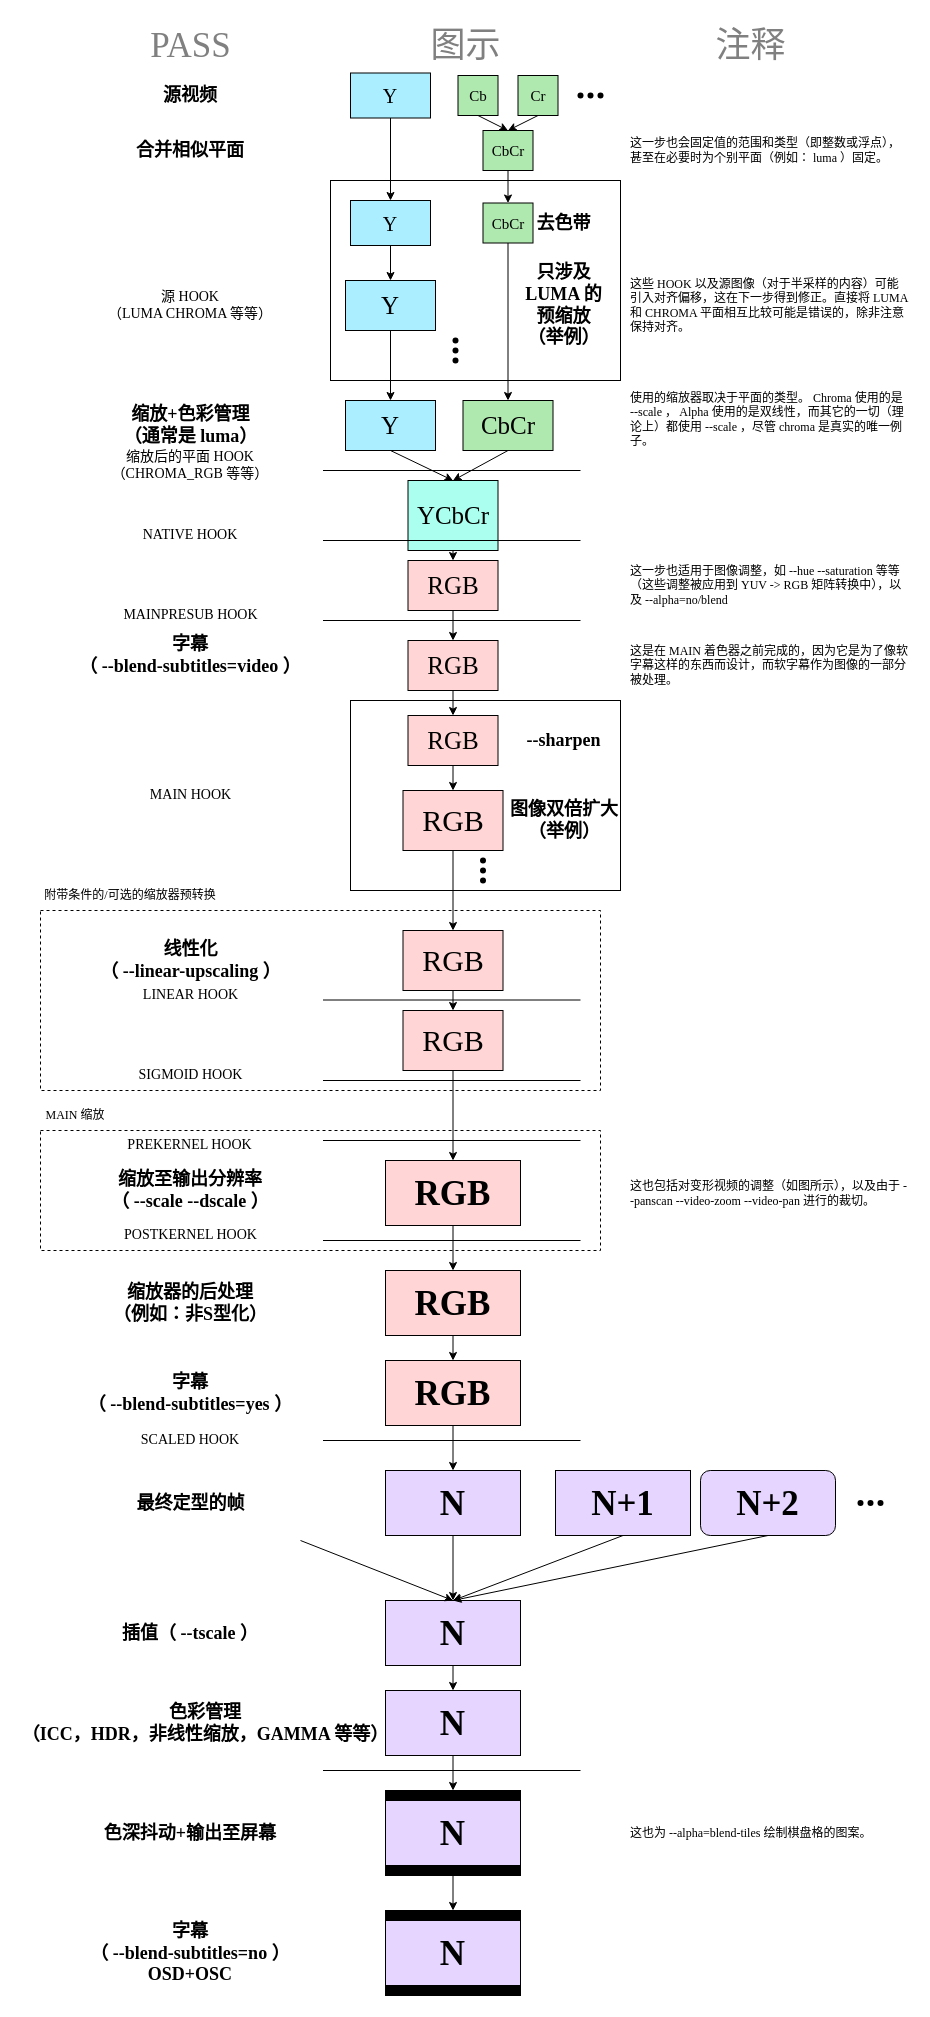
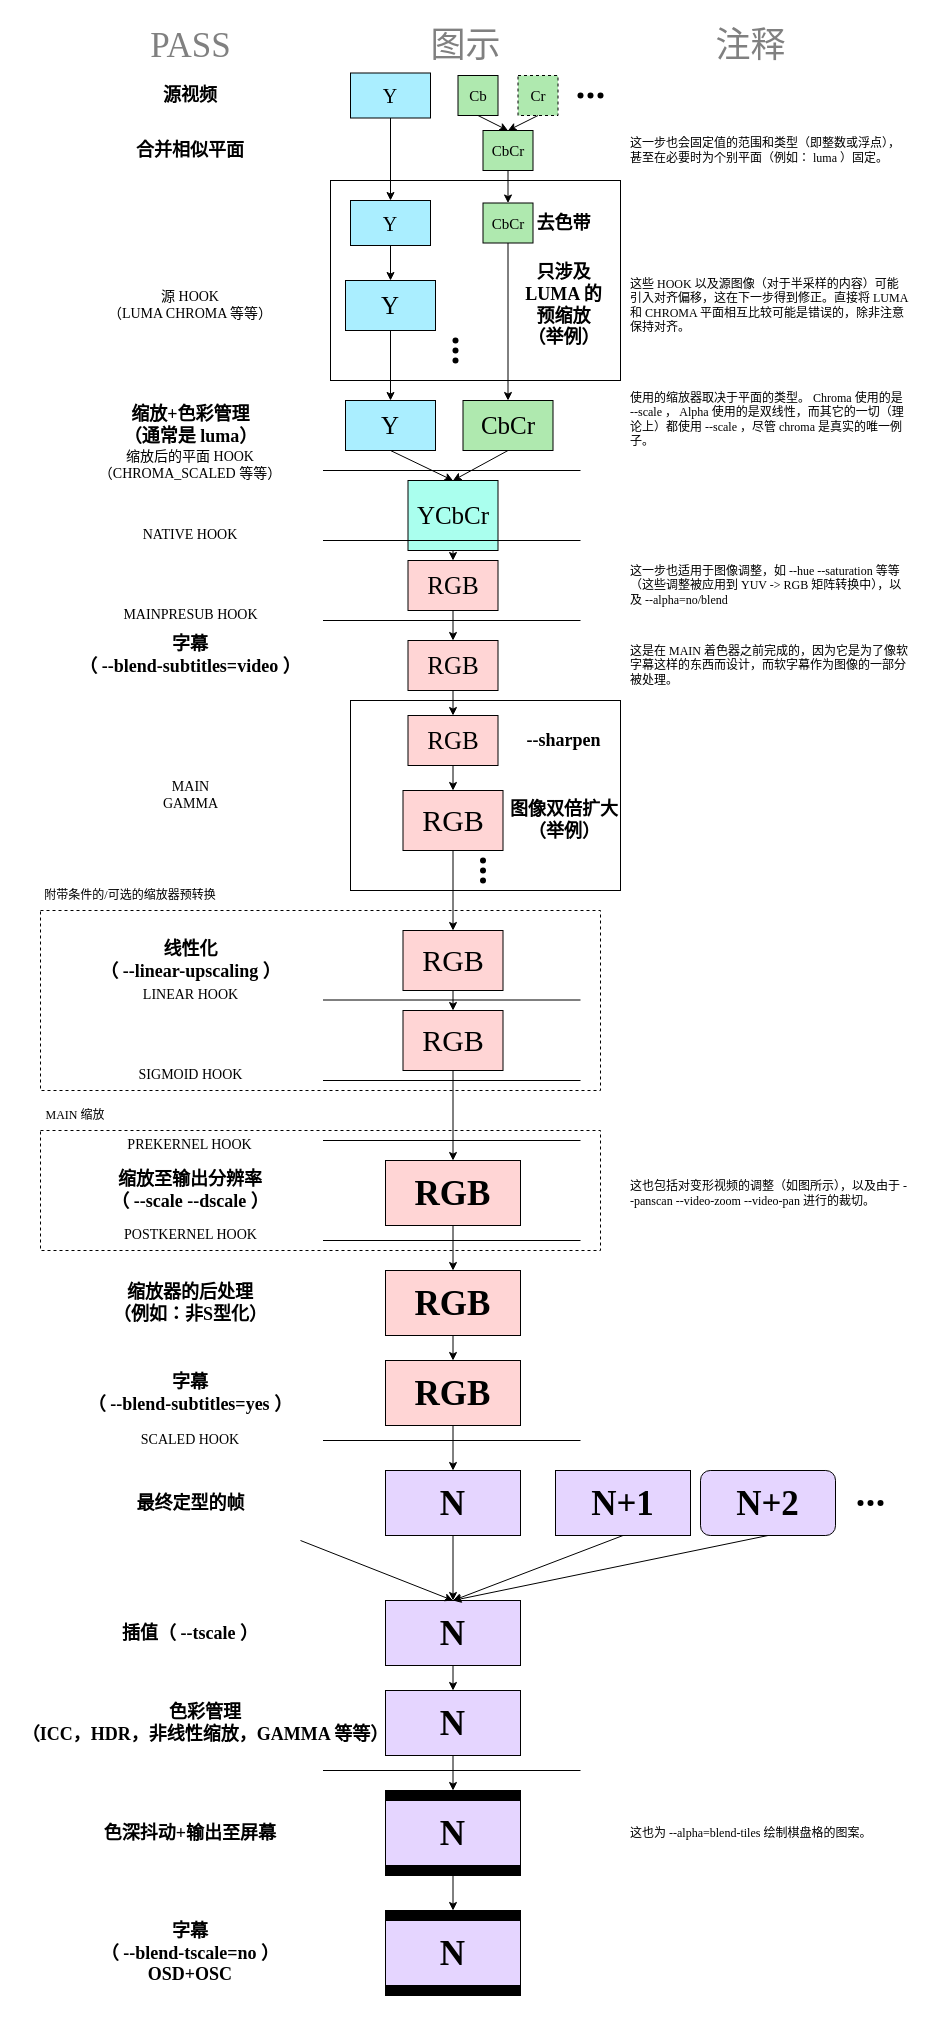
- <mxCell id="8" value="Cr" style="rounded=0;whiteSpace=wrap;html=1;fontFamily=思源等宽;fontSize=15;labelBackgroundColor=none;fillColor=#AFE9AF;" vertex="1" parent="1"><mxGeometry x="517.5" y="75" width="40" height="40" as="geometry" /></mxCell>
+ <mxCell id="8" value="Cr" style="rounded=0;whiteSpace=wrap;html=1;fontFamily=思源等宽;fontSize=15;labelBackgroundColor=none;fillColor=#AFE9AF;dashed=1;" vertex="1" parent="1"><mxGeometry x="517.5" y="75" width="40" height="40" as="geometry" /></mxCell>
- <mxCell id="96" value="&lt;div style=&quot;font-size: 14px;&quot;&gt;缩放后的平面 HOOK&lt;/div&gt;&lt;div style=&quot;font-size: 14px;&quot;&gt;（CHROMA_RGB 等等）&lt;/div&gt;" style="text;html=1;strokeColor=none;fillColor=none;align=center;verticalAlign=middle;whiteSpace=wrap;rounded=0;dashed=1;labelBackgroundColor=none;fontFamily=思源等宽;fontSize=14;" vertex="1" parent="1"><mxGeometry x="65" y="450" width="250" height="30" as="geometry" /></mxCell>
+ <mxCell id="96" value="&lt;div style=&quot;font-size: 14px;&quot;&gt;缩放后的平面 HOOK&lt;/div&gt;&lt;div style=&quot;font-size: 14px;&quot;&gt;（CHROMA_SCALED 等等）&lt;/div&gt;" style="text;html=1;strokeColor=none;fillColor=none;align=center;verticalAlign=middle;whiteSpace=wrap;rounded=0;dashed=1;labelBackgroundColor=none;fontFamily=思源等宽;fontSize=14;" vertex="1" parent="1"><mxGeometry x="65" y="450" width="250" height="30" as="geometry" /></mxCell>
- <mxCell id="100" value="MAIN HOOK" style="text;html=1;strokeColor=none;fillColor=none;align=center;verticalAlign=middle;whiteSpace=wrap;rounded=0;dashed=1;labelBackgroundColor=none;fontFamily=思源等宽;fontSize=14;" vertex="1" parent="1"><mxGeometry x="142.5" y="780" width="95" height="30" as="geometry" /></mxCell>
+ <mxCell id="100" value="MAIN GAMMA" style="text;html=1;strokeColor=none;fillColor=none;align=center;verticalAlign=middle;whiteSpace=wrap;rounded=0;dashed=1;labelBackgroundColor=none;fontFamily=思源等宽;fontSize=14;" vertex="1" parent="1"><mxGeometry x="142.5" y="780" width="95" height="30" as="geometry" /></mxCell>
- <mxCell id="116" value="&lt;div&gt;&lt;span style=&quot;font-size: 18px&quot;&gt;字幕&lt;/span&gt;&lt;/div&gt;&lt;div&gt;&lt;span style=&quot;font-size: 18px&quot;&gt;（ --blend-subtitles=no ）&lt;/span&gt;&lt;/div&gt;&lt;div&gt;&lt;span style=&quot;font-size: 18px&quot;&gt;OSD+OSC&lt;/span&gt;&lt;/div&gt;" style="text;html=1;strokeColor=none;fillColor=none;align=center;verticalAlign=middle;whiteSpace=wrap;rounded=0;dashed=1;labelBackgroundColor=none;fontFamily=思源等宽;fontSize=12;fontStyle=1" vertex="1" parent="1"><mxGeometry x="35.02" y="1937.5" width="309.97" height="30" as="geometry" /></mxCell>
+ <mxCell id="116" value="&lt;div&gt;&lt;span style=&quot;font-size: 18px&quot;&gt;字幕&lt;/span&gt;&lt;/div&gt;&lt;div&gt;&lt;span style=&quot;font-size: 18px&quot;&gt;（ --blend-tscale=no ）&lt;/span&gt;&lt;/div&gt;&lt;div&gt;&lt;span style=&quot;font-size: 18px&quot;&gt;OSD+OSC&lt;/span&gt;&lt;/div&gt;" style="text;html=1;strokeColor=none;fillColor=none;align=center;verticalAlign=middle;whiteSpace=wrap;rounded=0;dashed=1;labelBackgroundColor=none;fontFamily=思源等宽;fontSize=12;fontStyle=1" vertex="1" parent="1"><mxGeometry x="35.02" y="1937.5" width="309.97" height="30" as="geometry" /></mxCell>
